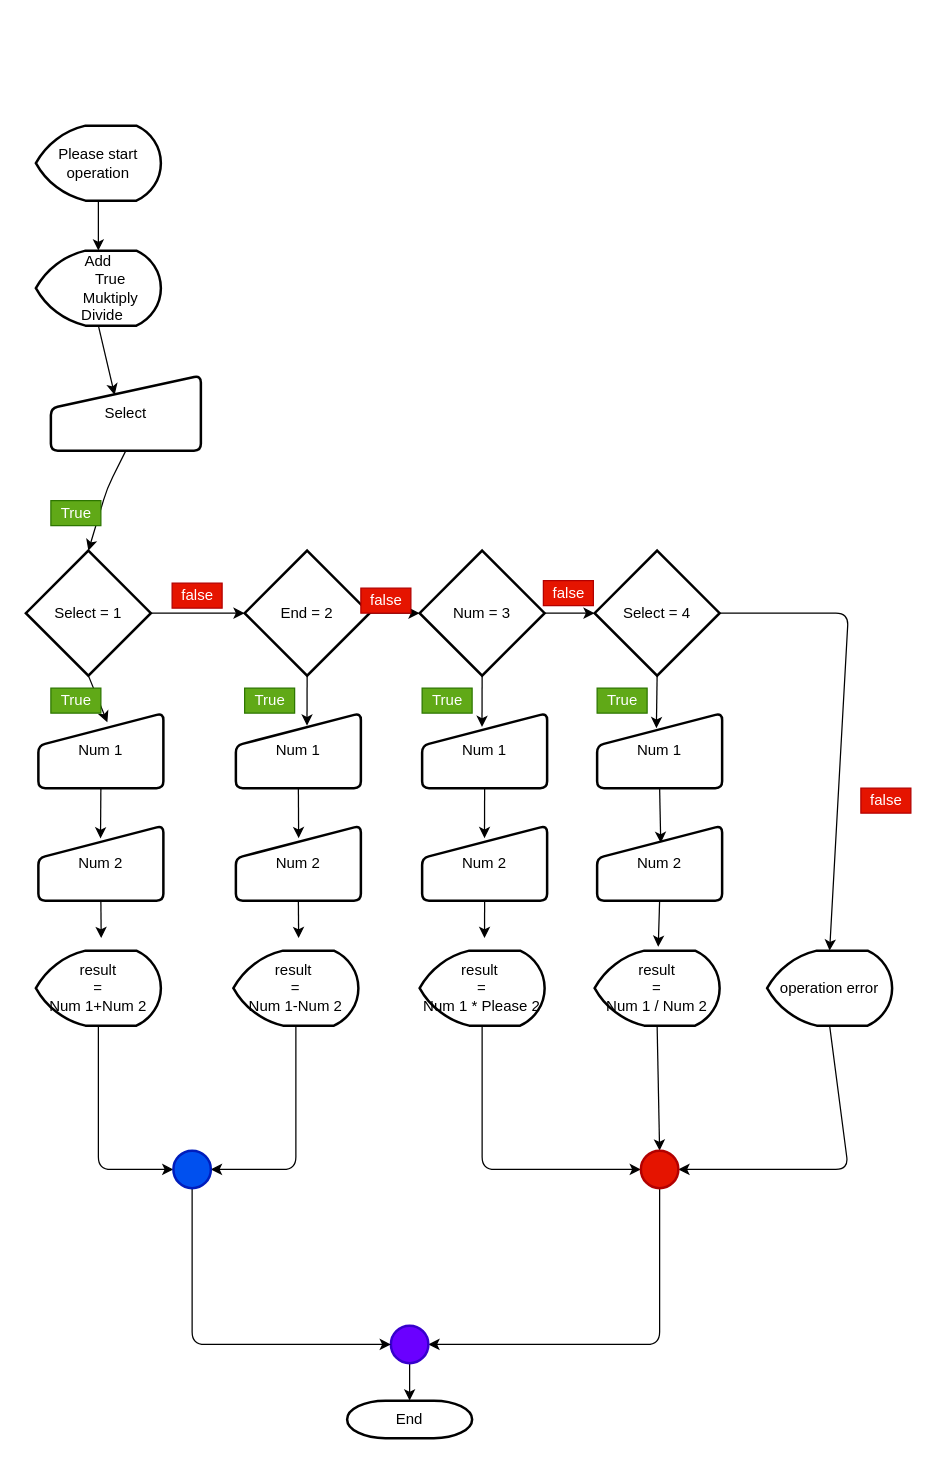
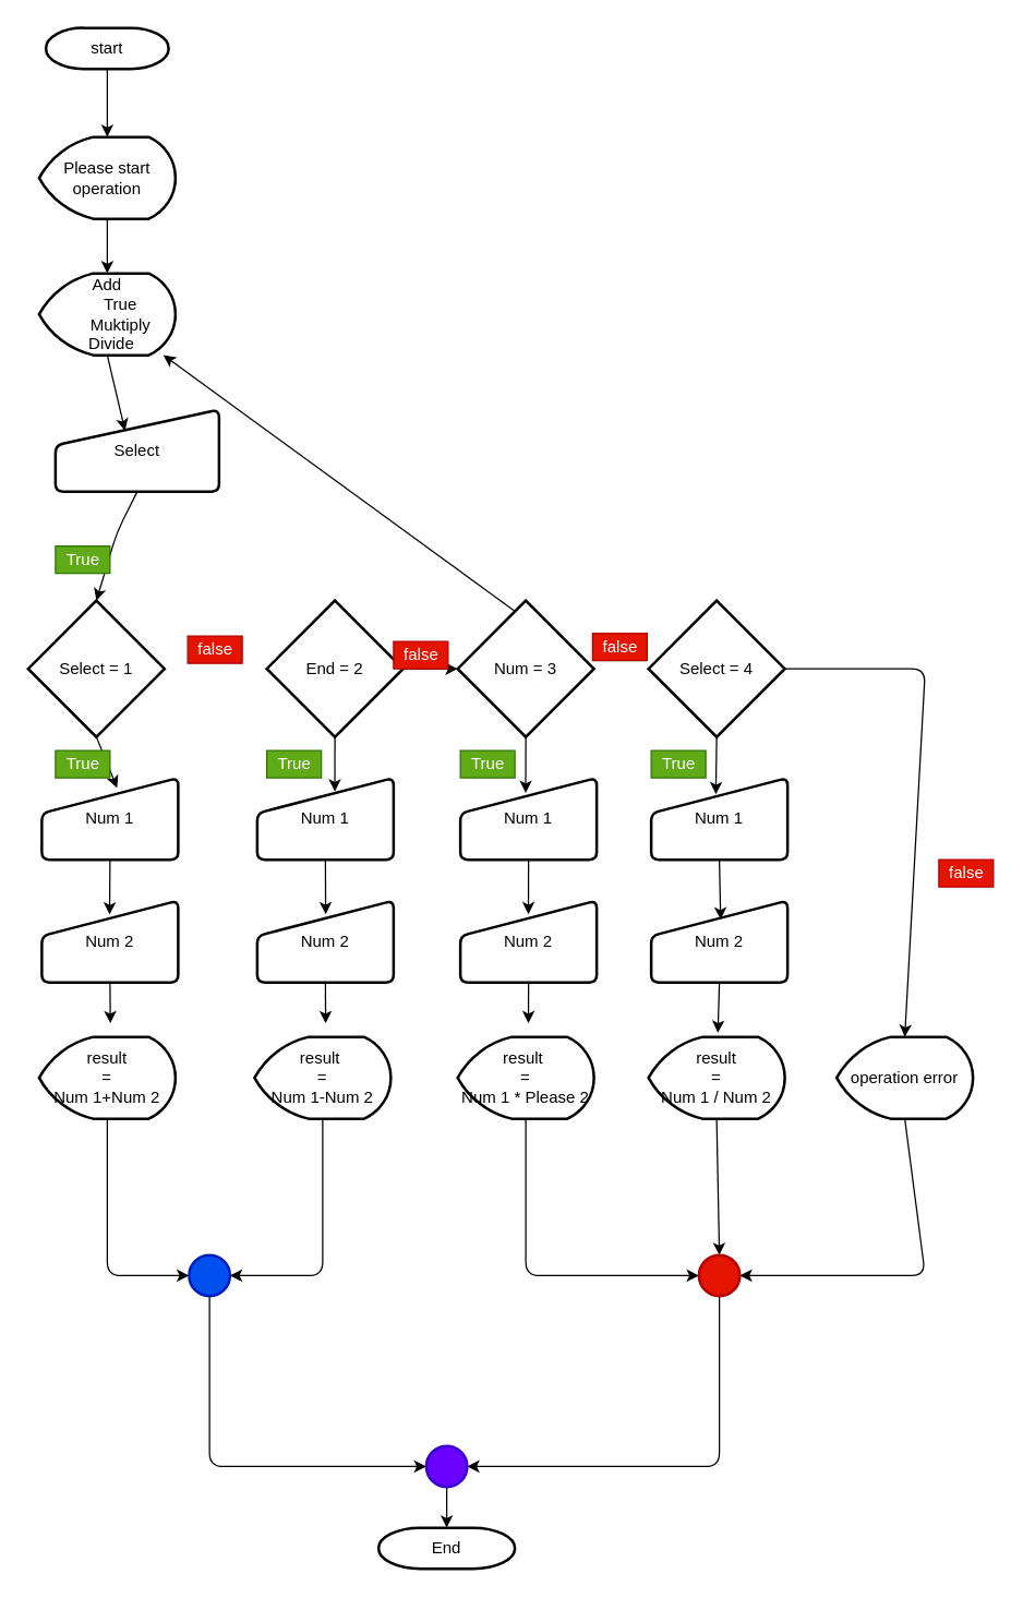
+ <mxCell id="3" value="start" style="strokeWidth=2;html=1;shape=mxgraph.flowchart.terminator;whiteSpace=wrap;" parent="1" vertex="1"><mxGeometry x="33" y="20" width="90" height="30" as="geometry" /></mxCell>
+ <mxCell id="2" style="edgeStyle=none;html=1;exitX=0.5;exitY=1;exitDx=0;exitDy=0;exitPerimeter=0;entryX=0.5;entryY=0;entryDx=0;entryDy=0;entryPerimeter=0;" parent="1" source="3" target="24" edge="1"><mxGeometry relative="1" as="geometry" /></mxCell>
- <mxCell id="6" style="edgeStyle=none;html=1;exitX=1;exitY=0.5;exitDx=0;exitDy=0;exitPerimeter=0;entryX=0;entryY=0.5;entryDx=0;entryDy=0;entryPerimeter=0;" parent="1" source="8" target="11" edge="1"><mxGeometry relative="1" as="geometry" /></mxCell>
- <mxCell id="15" style="edgeStyle=none;html=1;exitX=1;exitY=0.5;exitDx=0;exitDy=0;exitPerimeter=0;entryX=0;entryY=0.5;entryDx=0;entryDy=0;entryPerimeter=0;" parent="1" source="17" target="14" edge="1"><mxGeometry relative="1" as="geometry" /></mxCell>
+ <mxCell id="15" style="edgeStyle=none;html=1;exitX=1;exitY=0.5;exitDx=0;exitDy=0;exitPerimeter=0;" parent="1" source="17" target="30" edge="1"><mxGeometry relative="1" as="geometry" /></mxCell>
